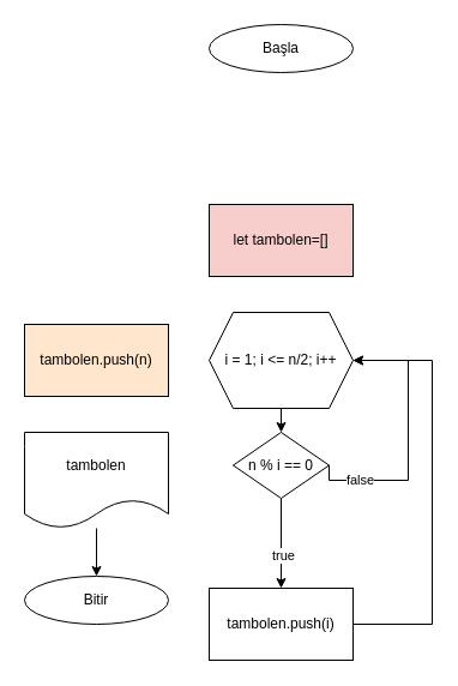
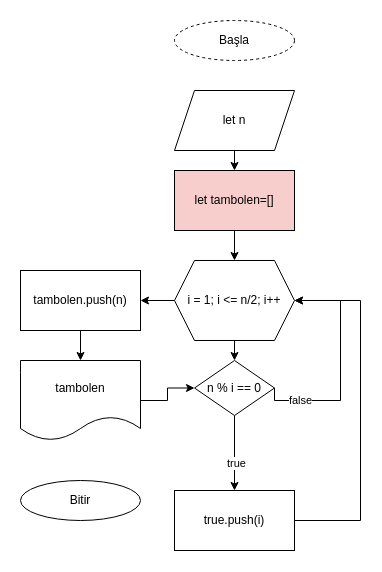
- <mxCell id="2" value="Başla" style="ellipse;whiteSpace=wrap;html=1;" vertex="1" parent="1"><mxGeometry x="174" y="20" width="120" height="40" as="geometry" /></mxCell>
+ <mxCell id="2" value="Başla" style="ellipse;whiteSpace=wrap;html=1;dashed=1;" vertex="1" parent="1"><mxGeometry x="174" y="20" width="120" height="40" as="geometry" /></mxCell>
+ <mxCell id="4" value="let n" style="shape=parallelogram;perimeter=parallelogramPerimeter;whiteSpace=wrap;html=1;fixedSize=1;" vertex="1" parent="1"><mxGeometry x="174" y="90" width="120" height="60" as="geometry" /></mxCell>
+ <mxCell id="3" style="edgeStyle=orthogonalEdgeStyle;rounded=0;orthogonalLoop=1;jettySize=auto;html=1;exitX=0.5;exitY=1;exitDx=0;exitDy=0;entryX=0.5;entryY=0;entryDx=0;entryDy=0;" edge="1" parent="1" source="4" target="6"><mxGeometry relative="1" as="geometry" /></mxCell>
+ <mxCell id="5" style="edgeStyle=orthogonalEdgeStyle;rounded=0;orthogonalLoop=1;jettySize=auto;html=1;exitX=0.5;exitY=1;exitDx=0;exitDy=0;entryX=0.5;entryY=0;entryDx=0;entryDy=0;" edge="1" parent="1" source="6" target="9"><mxGeometry relative="1" as="geometry" /></mxCell>
- <mxCell id="18" value="tambolen.push(n)" style="rounded=0;whiteSpace=wrap;html=1;fillColor=#ffe6cc;" vertex="1" parent="1"><mxGeometry x="20" y="270" width="120" height="60" as="geometry" /></mxCell>
+ <mxCell id="18" value="tambolen.push(n)" style="rounded=0;whiteSpace=wrap;html=1;" vertex="1" parent="1"><mxGeometry x="20" y="270" width="120" height="60" as="geometry" /></mxCell>
+ <mxCell id="8" style="edgeStyle=orthogonalEdgeStyle;rounded=0;orthogonalLoop=1;jettySize=auto;html=1;exitX=0;exitY=0.5;exitDx=0;exitDy=0;entryX=1;entryY=0.5;entryDx=0;entryDy=0;" edge="1" parent="1" source="9" target="18"><mxGeometry relative="1" as="geometry" /></mxCell>
+ <mxCell id="17" style="edgeStyle=orthogonalEdgeStyle;rounded=0;orthogonalLoop=1;jettySize=auto;html=1;exitX=0.5;exitY=1;exitDx=0;exitDy=0;entryX=0.5;entryY=0;entryDx=0;entryDy=0;" edge="1" parent="1" source="18" target="20"><mxGeometry relative="1" as="geometry" /></mxCell>
- <mxCell id="19" style="edgeStyle=orthogonalEdgeStyle;rounded=0;orthogonalLoop=1;jettySize=auto;html=1;entryX=0.5;entryY=0;entryDx=0;entryDy=0;" edge="1" parent="1" source="20" target="21"><mxGeometry relative="1" as="geometry" /></mxCell>
+ <mxCell id="19" style="edgeStyle=orthogonalEdgeStyle;rounded=0;orthogonalLoop=1;jettySize=auto;html=1;" edge="1" parent="1" source="20" target="14"><mxGeometry relative="1" as="geometry" /></mxCell>
- <mxCell id="16" value="tambolen.push(i)" style="rounded=0;whiteSpace=wrap;html=1;" vertex="1" parent="1"><mxGeometry x="174" y="490" width="120" height="60" as="geometry" /></mxCell>
+ <mxCell id="16" value="true.push(i)" style="rounded=0;whiteSpace=wrap;html=1;" vertex="1" parent="1"><mxGeometry x="174" y="490" width="120" height="60" as="geometry" /></mxCell>
